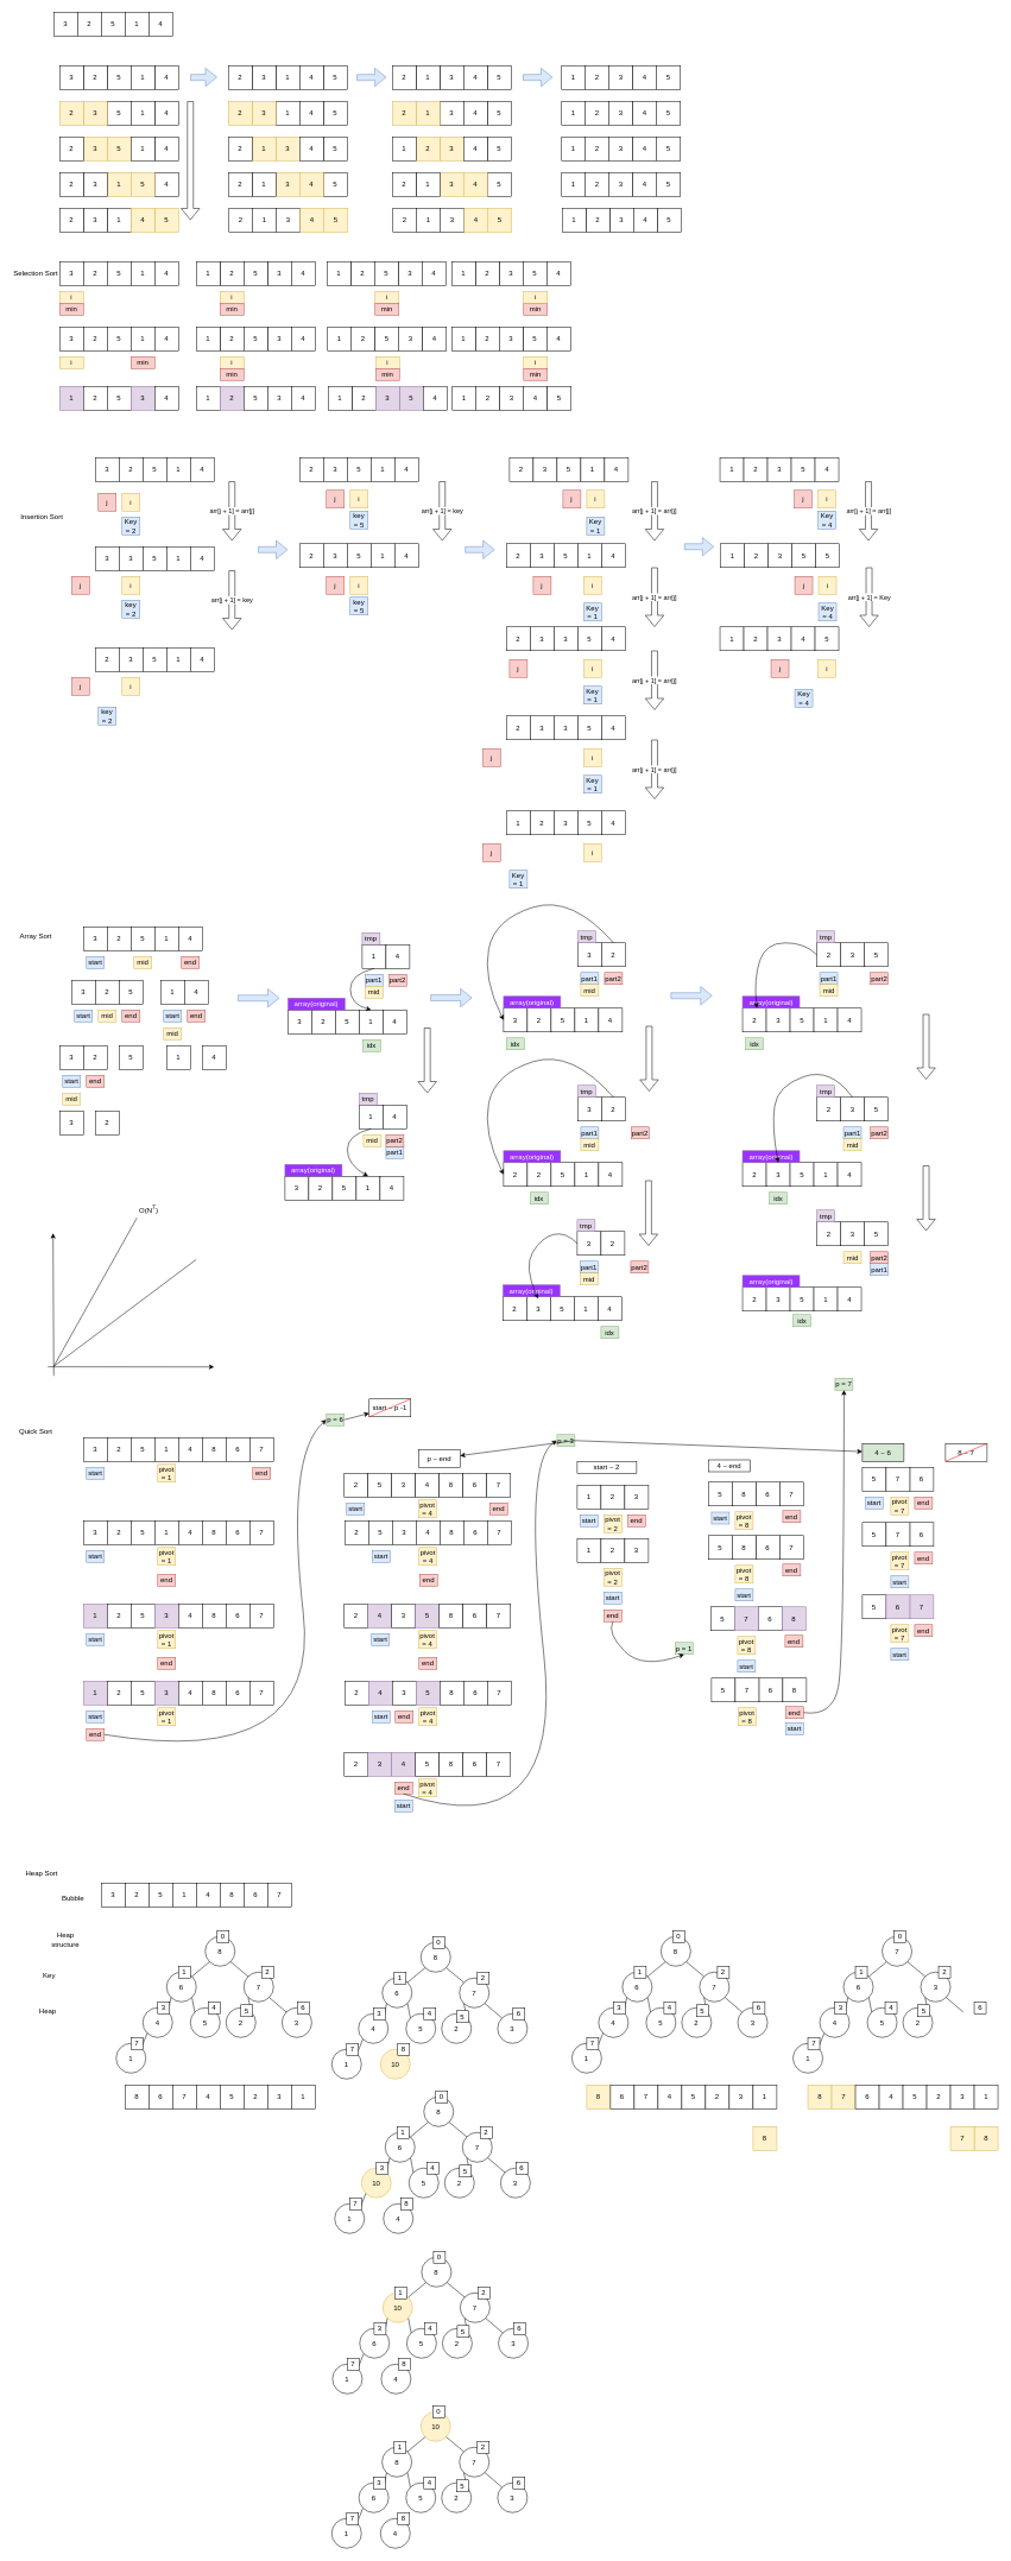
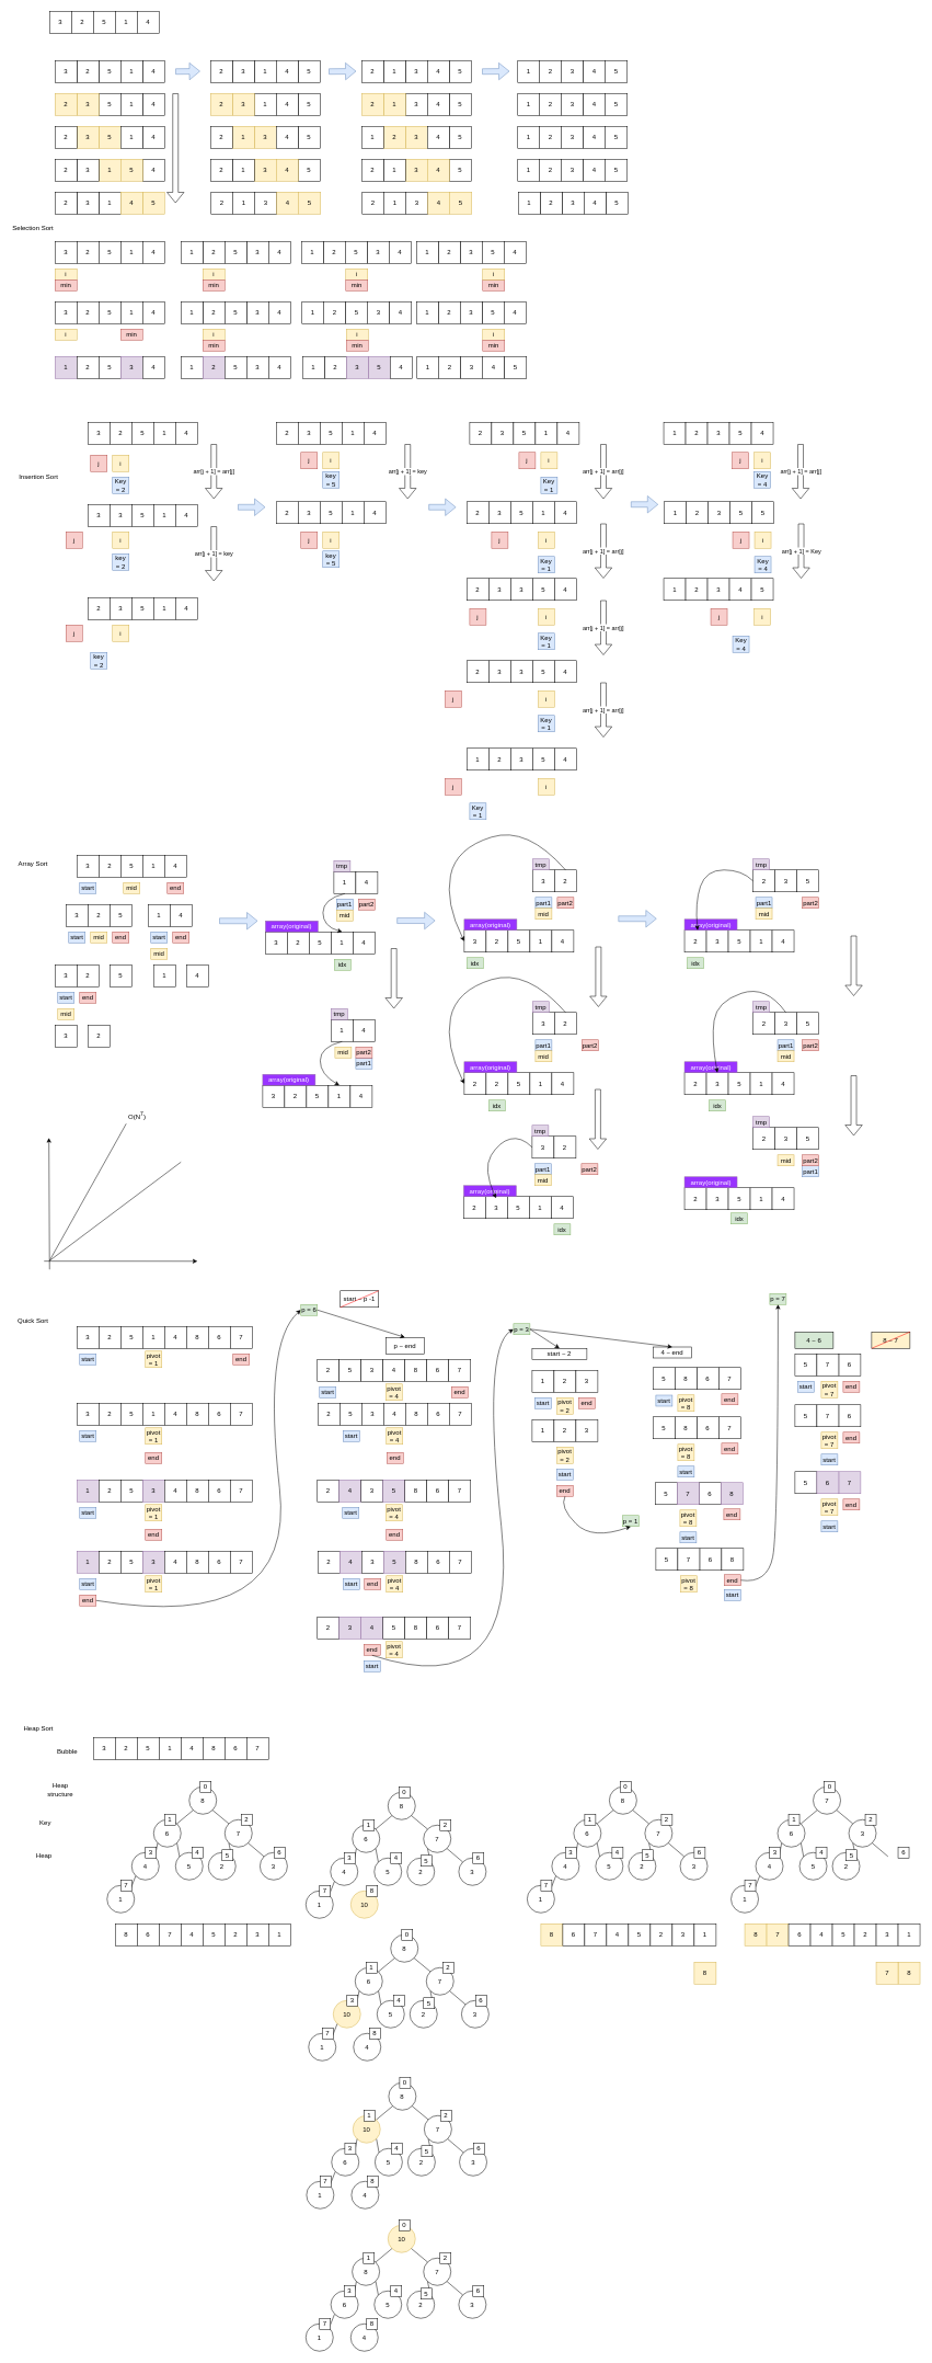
- <mxCell id="50" value="Selection Sort" style="text;html=1;strokeColor=none;fillColor=none;align=center;verticalAlign=middle;whiteSpace=wrap;rounded=0;" parent="1" vertex="1"><mxGeometry x="20" y="445" width="80" height="30" as="geometry" /></mxCell>
+ <mxCell id="50" value="Selection Sort" style="text;html=1;strokeColor=none;fillColor=none;align=center;verticalAlign=middle;whiteSpace=wrap;rounded=0;" parent="1" vertex="1"><mxGeometry x="20" y="400" width="80" height="30" as="geometry" /></mxCell>
- <mxCell id="619" value="p = 7" style="text;html=1;strokeColor=#82b366;fillColor=#d5e8d4;align=center;verticalAlign=middle;whiteSpace=wrap;rounded=0;" vertex="1" parent="1"><mxGeometry x="1405.29" y="2320" width="30" height="20" as="geometry" /></mxCell>
+ <mxCell id="619" value="p = 7" style="text;html=1;strokeColor=#82b366;fillColor=#d5e8d4;align=center;verticalAlign=middle;whiteSpace=wrap;rounded=0;" vertex="1" parent="1"><mxGeometry x="1405.29" y="2360" width="30" height="20" as="geometry" /></mxCell>
- <mxCell id="574" value="" style="endArrow=classic;html=1;rounded=0;strokeColor=#000000;exitX=1;exitY=0.5;exitDx=0;exitDy=0;" edge="1" parent="1" source="568" target="567"><mxGeometry width="50" height="50" relative="1" as="geometry"><mxPoint x="980" y="2720" as="sourcePoint" /><mxPoint x="1030" y="2670" as="targetPoint" /></mxGeometry></mxCell>
+ <mxCell id="574" value="" style="endArrow=classic;html=1;rounded=0;strokeColor=#000000;exitX=1;exitY=0.5;exitDx=0;exitDy=0;entryX=0.5;entryY=0;entryDx=0;entryDy=0;" edge="1" parent="1" source="568" target="569"><mxGeometry width="50" height="50" relative="1" as="geometry"><mxPoint x="980" y="2720" as="sourcePoint" /><mxPoint x="1030" y="2670" as="targetPoint" /></mxGeometry></mxCell>
- <mxCell id="575" value="" style="endArrow=classic;html=1;rounded=0;strokeColor=#000000;exitX=1;exitY=0.5;exitDx=0;exitDy=0;" edge="1" parent="1" source="572" target="621"><mxGeometry width="50" height="50" relative="1" as="geometry"><mxPoint x="961.29" y="2720" as="sourcePoint" /><mxPoint x="1011.29" y="2670" as="targetPoint" /></mxGeometry></mxCell>
+ <mxCell id="575" value="" style="endArrow=classic;html=1;rounded=0;strokeColor=#000000;exitX=1;exitY=0.5;exitDx=0;exitDy=0;entryX=0.5;entryY=0;entryDx=0;entryDy=0;" edge="1" parent="1" source="572" target="573"><mxGeometry width="50" height="50" relative="1" as="geometry"><mxPoint x="961.29" y="2720" as="sourcePoint" /><mxPoint x="1011.29" y="2670" as="targetPoint" /></mxGeometry></mxCell>
- <mxCell id="622" value="8 ~ 7" style="rounded=0;whiteSpace=wrap;html=1;" vertex="1" parent="1"><mxGeometry x="1591.29" y="2430" width="70" height="30" as="geometry" /></mxCell>
+ <mxCell id="622" value="8 ~ 7" style="rounded=0;whiteSpace=wrap;html=1;fillColor=#fff2cc;" vertex="1" parent="1"><mxGeometry x="1591.29" y="2430" width="70" height="30" as="geometry" /></mxCell>
- <mxCell id="576" value="" style="endArrow=classic;html=1;rounded=0;strokeColor=#000000;exitX=1;exitY=0.5;exitDx=0;exitDy=0;" edge="1" parent="1" source="572" target="569"><mxGeometry width="50" height="50" relative="1" as="geometry"><mxPoint x="961.29" y="2720" as="sourcePoint" /><mxPoint x="1011.29" y="2670" as="targetPoint" /></mxGeometry></mxCell>
+ <mxCell id="576" value="" style="endArrow=classic;html=1;rounded=0;strokeColor=#000000;exitX=1;exitY=0.5;exitDx=0;exitDy=0;entryX=0.5;entryY=0;entryDx=0;entryDy=0;" edge="1" parent="1" source="572" target="571"><mxGeometry width="50" height="50" relative="1" as="geometry"><mxPoint x="961.29" y="2720" as="sourcePoint" /><mxPoint x="1011.29" y="2670" as="targetPoint" /></mxGeometry></mxCell>
